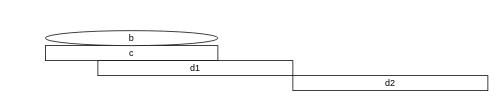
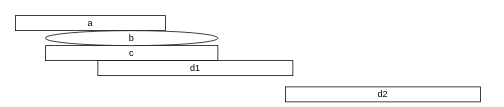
+ <mxCell id="4" value="a" style="rounded=0;whiteSpace=wrap;html=1;" parent="1" vertex="1"><mxGeometry x="20" y="20" width="200" height="20" as="geometry" /></mxCell>
- <mxCell id="6" value="d2" style="rounded=0;whiteSpace=wrap;html=1;" vertex="1" parent="1"><mxGeometry x="390" y="100" width="260" height="20" as="geometry" /></mxCell>
+ <mxCell id="6" value="d2" style="rounded=0;whiteSpace=wrap;html=1;" vertex="1" parent="1"><mxGeometry x="380" y="115" width="260" height="20" as="geometry" /></mxCell>
